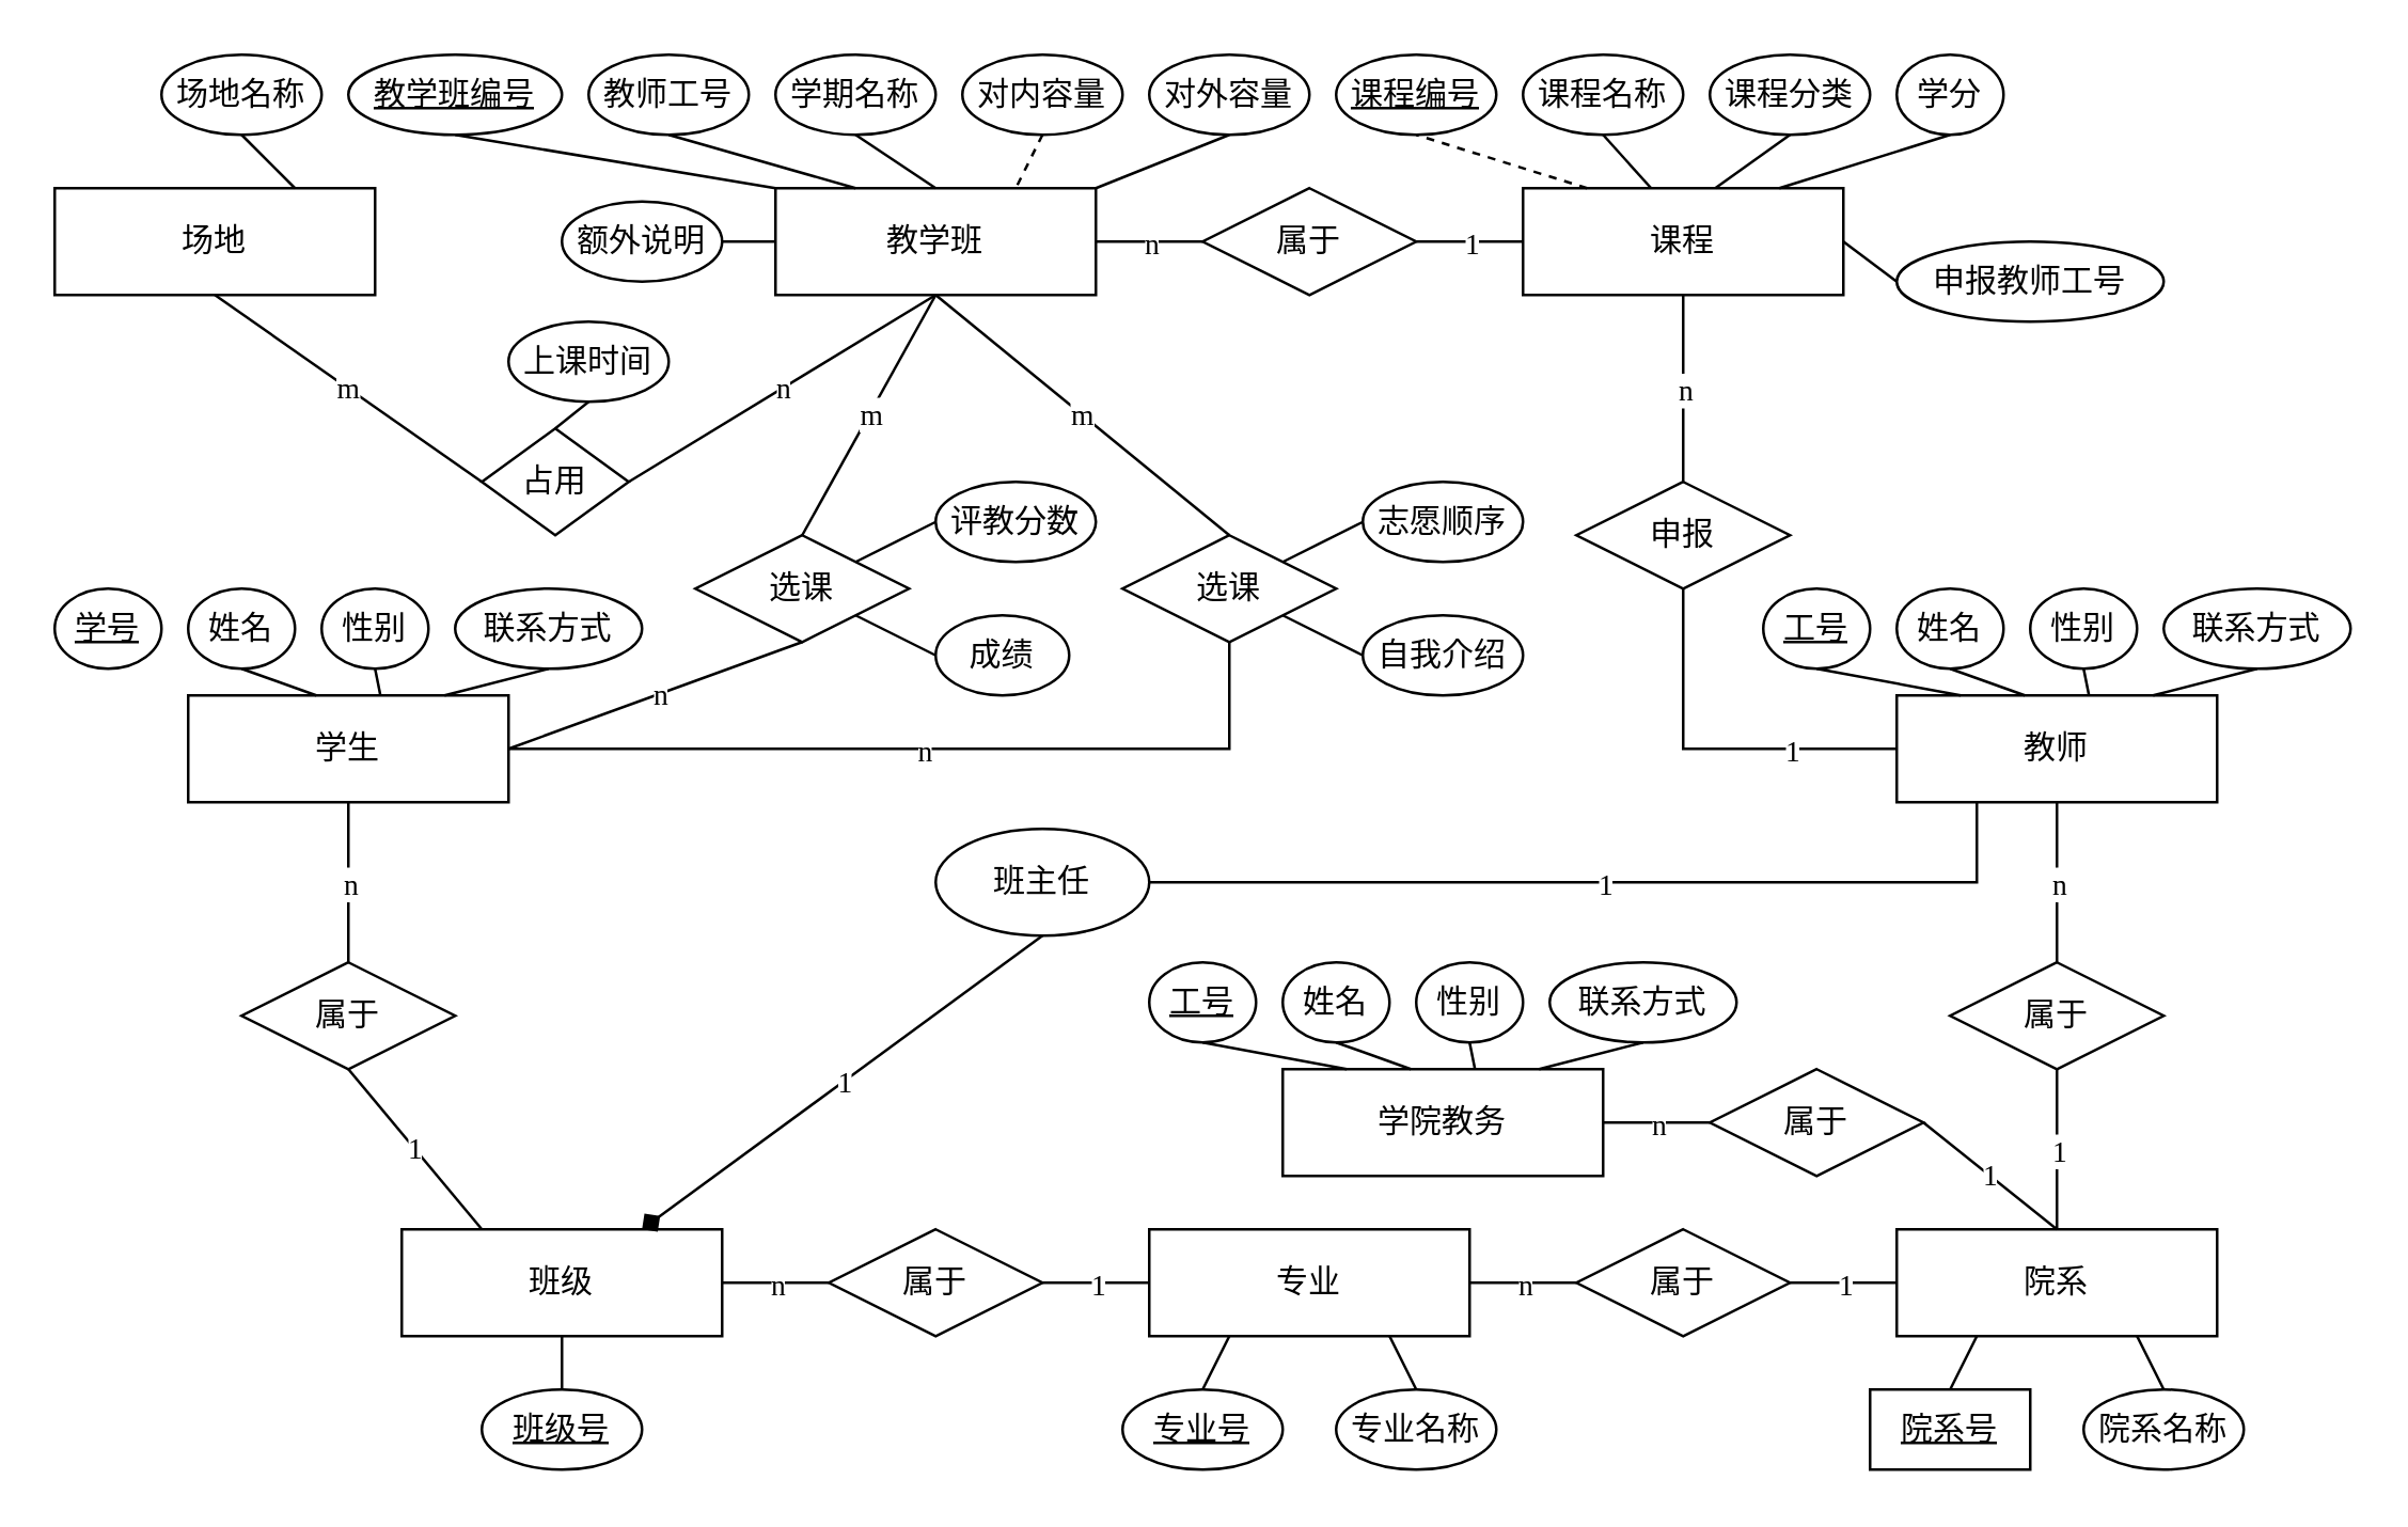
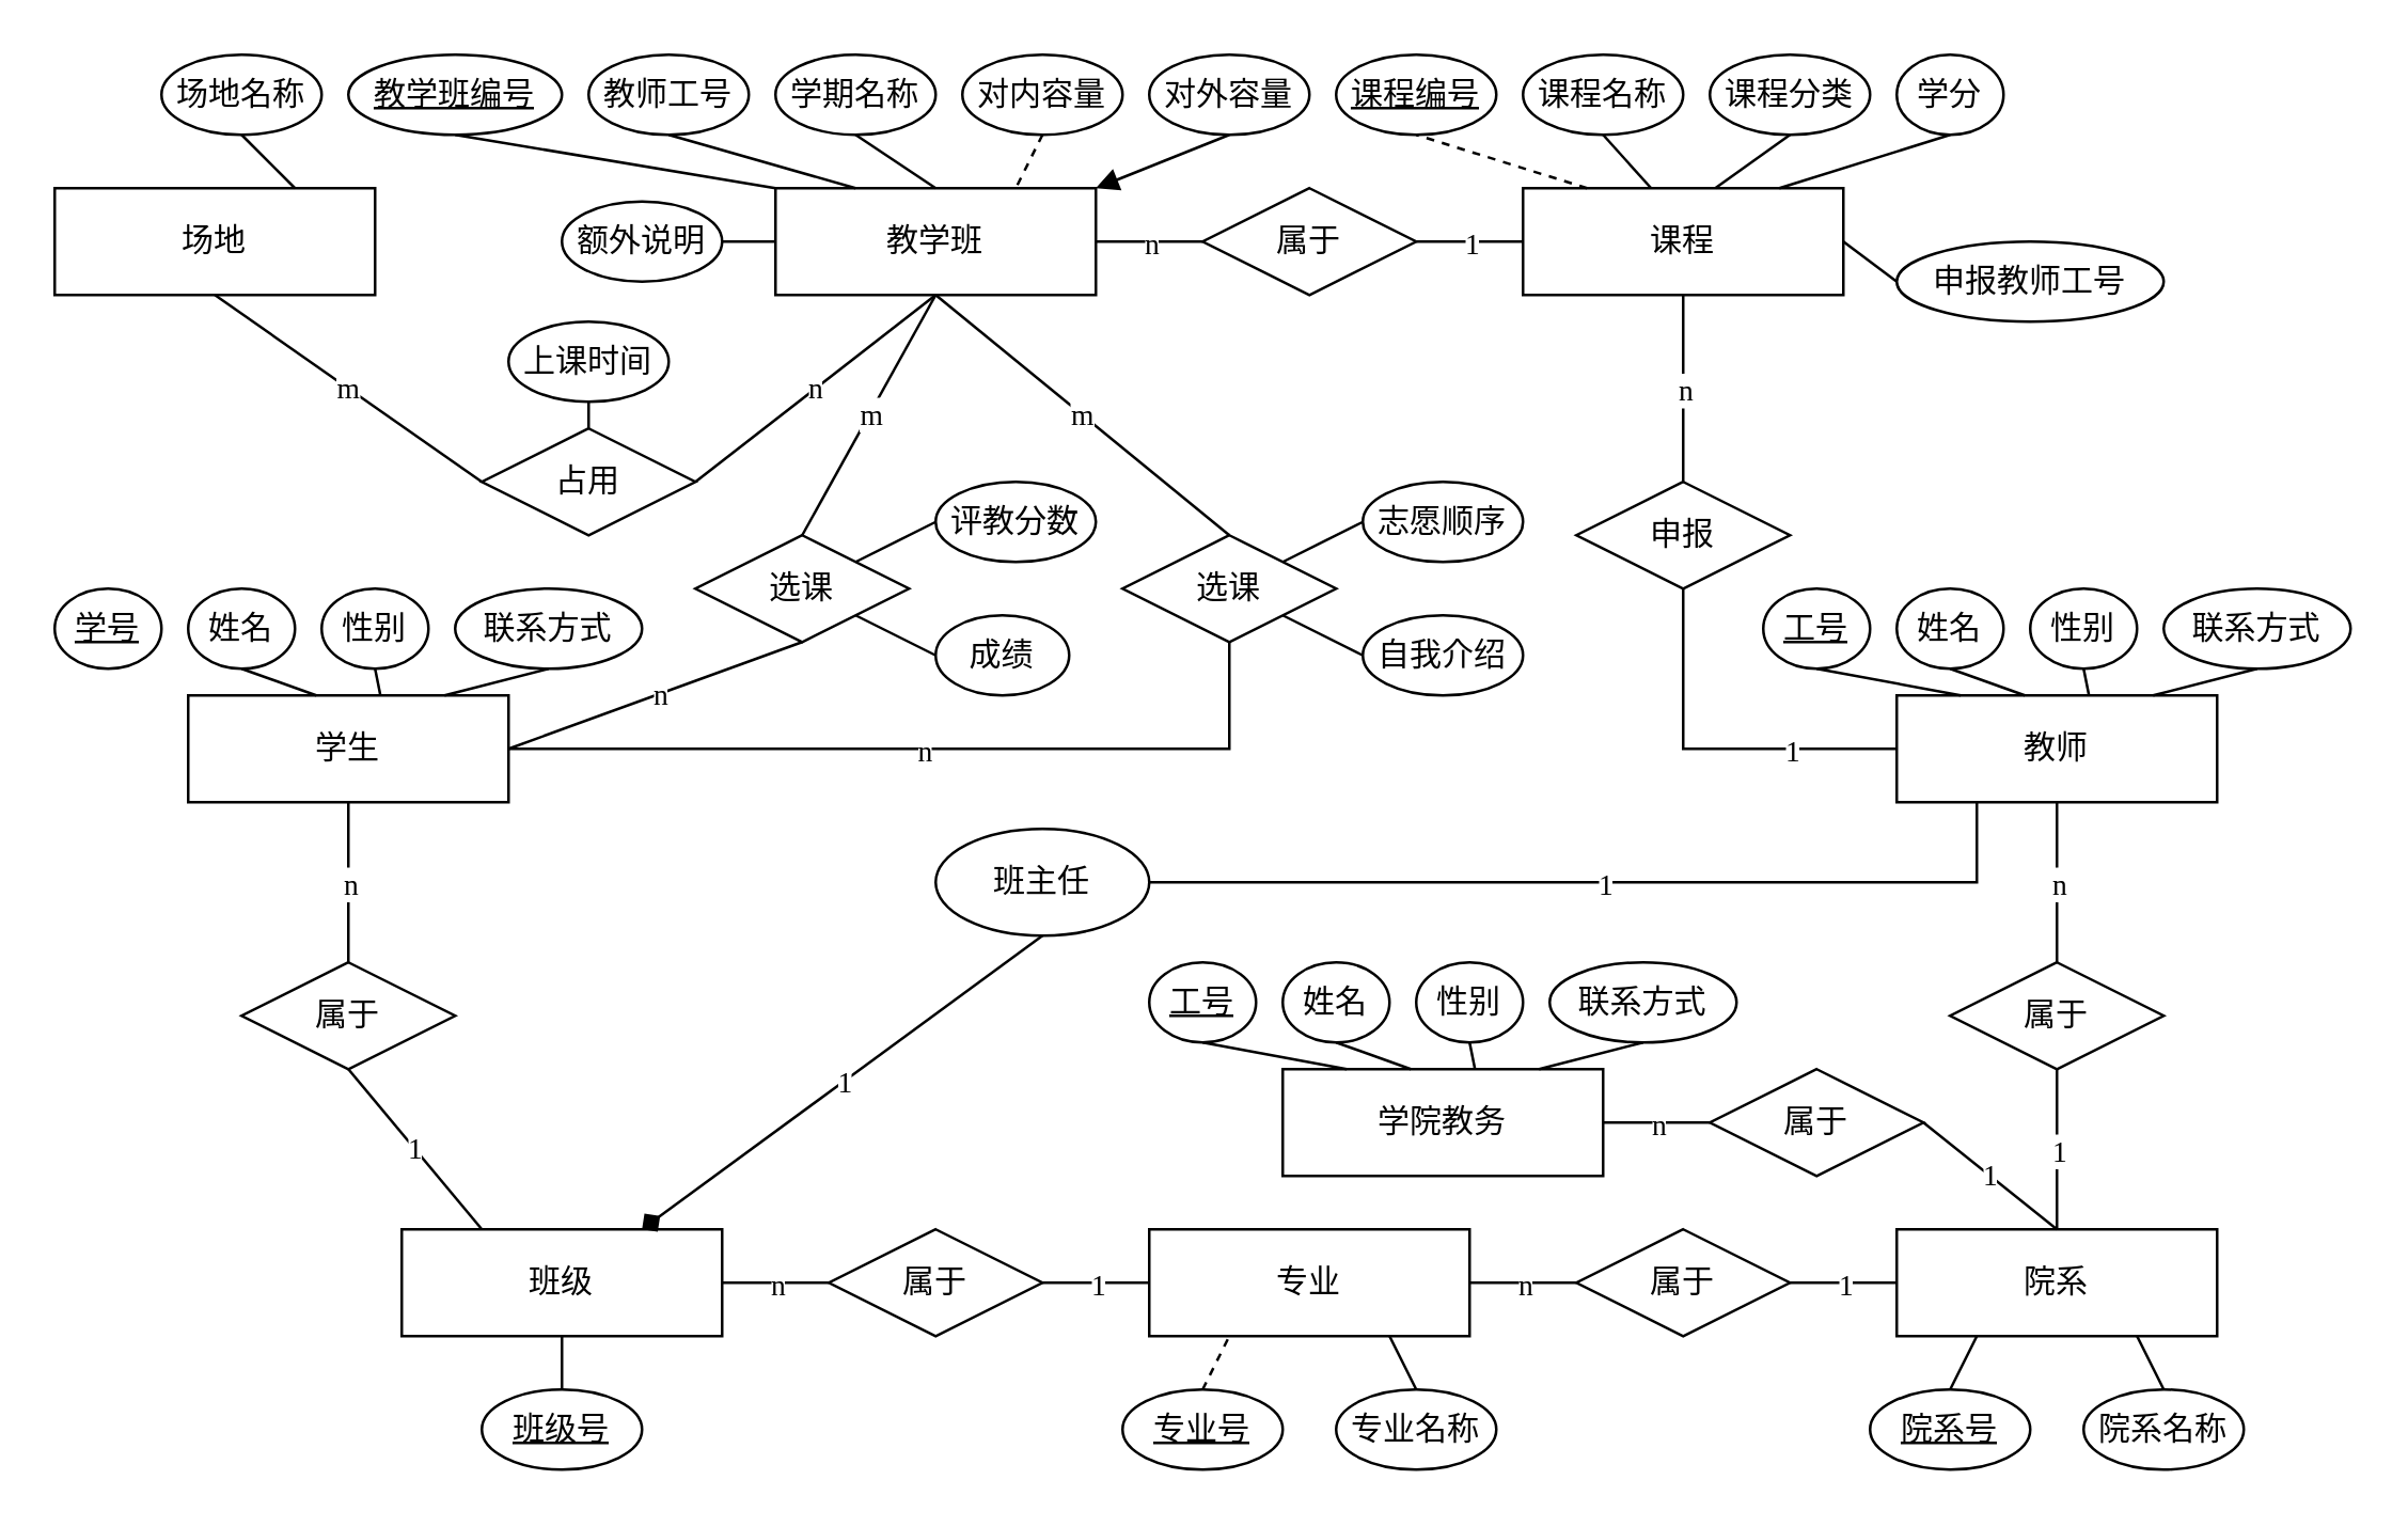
- <mxCell id="93" value="" style="endArrow=none;html=1;rounded=0;exitX=0.5;exitY=1;exitDx=0;exitDy=0;entryX=1;entryY=0;entryDx=0;entryDy=0;fontFamily=宋体-简;" parent="1" source="86" target="71" edge="1"><mxGeometry width="50" height="50" relative="1" as="geometry"><mxPoint x="214" y="90" as="sourcePoint" /><mxPoint x="346" y="109" as="targetPoint" /></mxGeometry></mxCell>
+ <mxCell id="93" value="" style="endArrow=block;html=1;rounded=0;exitX=0.5;exitY=1;exitDx=0;exitDy=0;entryX=1;entryY=0;entryDx=0;entryDy=0;fontFamily=宋体-简;" parent="1" source="86" target="71" edge="1"><mxGeometry width="50" height="50" relative="1" as="geometry"><mxPoint x="214" y="90" as="sourcePoint" /><mxPoint x="346" y="109" as="targetPoint" /></mxGeometry></mxCell>
- <mxCell id="97" value="占用" style="rhombus;whiteSpace=wrap;html=1;fontFamily=宋体-简;" parent="1" vertex="1"><mxGeometry x="180" y="160" width="55" height="40" as="geometry" /></mxCell>
+ <mxCell id="97" value="占用" style="rhombus;whiteSpace=wrap;html=1;fontFamily=宋体-简;" parent="1" vertex="1"><mxGeometry x="180" y="160" width="80" height="40" as="geometry" /></mxCell>
- <mxCell id="28" value="" style="endArrow=none;html=1;rounded=0;entryX=0.25;entryY=1;entryDx=0;entryDy=0;exitX=0.5;exitY=0;exitDx=0;exitDy=0;fontFamily=宋体-简;" parent="1" source="27" target="12" edge="1"><mxGeometry width="50" height="50" relative="1" as="geometry"><mxPoint x="534" y="530" as="sourcePoint" /><mxPoint x="534" y="510" as="targetPoint" /></mxGeometry></mxCell>
+ <mxCell id="28" value="" style="endArrow=none;html=1;rounded=0;entryX=0.25;entryY=1;entryDx=0;entryDy=0;exitX=0.5;exitY=0;exitDx=0;exitDy=0;fontFamily=宋体-简;dashed=1;" parent="1" source="27" target="12" edge="1"><mxGeometry width="50" height="50" relative="1" as="geometry"><mxPoint x="534" y="530" as="sourcePoint" /><mxPoint x="534" y="510" as="targetPoint" /></mxGeometry></mxCell>
- <mxCell id="31" value="院系号" style="whiteSpace=wrap;html=1;fontStyle=4;fontFamily=宋体-简;rounded=0;" parent="1" vertex="1"><mxGeometry x="700" y="520" width="60" height="30" as="geometry" /></mxCell>
+ <mxCell id="31" value="院系号" style="ellipse;whiteSpace=wrap;html=1;fontStyle=4;fontFamily=宋体-简;" parent="1" vertex="1"><mxGeometry x="700" y="520" width="60" height="30" as="geometry" /></mxCell>
